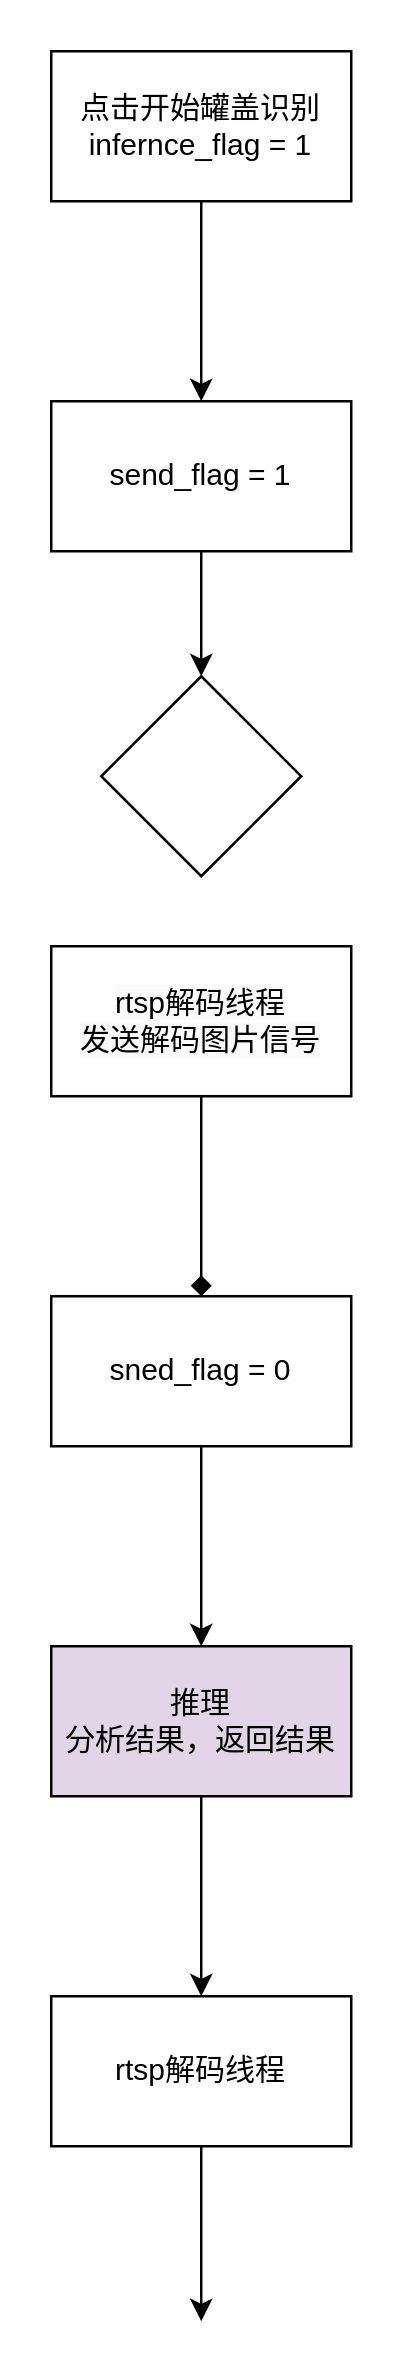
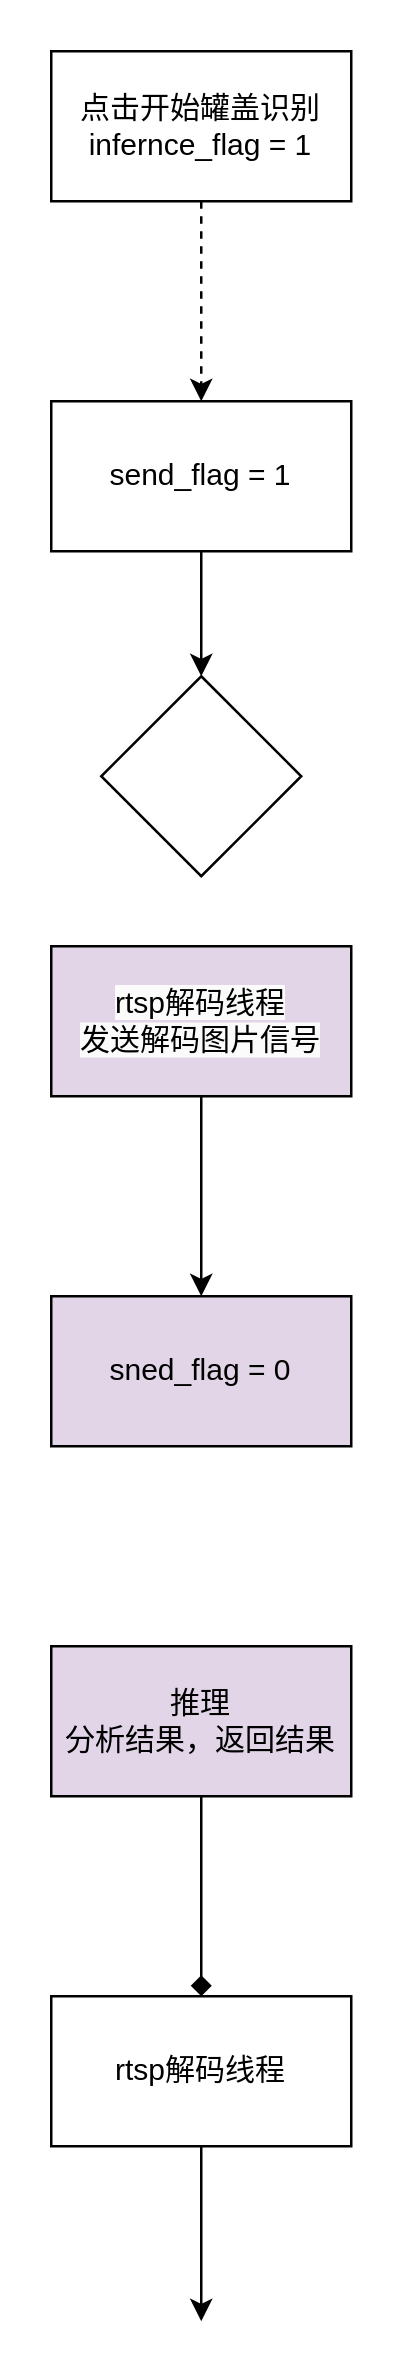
- <mxCell id="4" value="" style="edgeStyle=orthogonalEdgeStyle;rounded=0;orthogonalLoop=1;jettySize=auto;html=1;" edge="1" parent="1" source="5" target="3"><mxGeometry relative="1" as="geometry" /></mxCell>
+ <mxCell id="4" value="" style="edgeStyle=orthogonalEdgeStyle;rounded=0;orthogonalLoop=1;jettySize=auto;html=1;dashed=1;" edge="1" parent="1" source="5" target="3"><mxGeometry relative="1" as="geometry" /></mxCell>
- <mxCell id="7" value="&lt;span style=&quot;color: rgb(0, 0, 0); font-family: Helvetica; font-size: 12px; font-style: normal; font-variant-ligatures: normal; font-variant-caps: normal; font-weight: 400; letter-spacing: normal; orphans: 2; text-align: center; text-indent: 0px; text-transform: none; widows: 2; word-spacing: 0px; -webkit-text-stroke-width: 0px; white-space: normal; background-color: rgb(251, 251, 251); text-decoration-thickness: initial; text-decoration-style: initial; text-decoration-color: initial; display: inline !important; float: none;&quot;&gt;rtsp解码线程&lt;/span&gt;&lt;div style=&quot;forced-color-adjust: none; color: rgb(0, 0, 0); font-family: Helvetica; font-size: 12px; font-style: normal; font-variant-ligatures: normal; font-variant-caps: normal; font-weight: 400; letter-spacing: normal; orphans: 2; text-align: center; text-indent: 0px; text-transform: none; widows: 2; word-spacing: 0px; -webkit-text-stroke-width: 0px; white-space: normal; background-color: rgb(251, 251, 251); text-decoration-thickness: initial; text-decoration-style: initial; text-decoration-color: initial;&quot;&gt;发送解码图片信号&lt;/div&gt;" style="whiteSpace=wrap;html=1;rounded=0;" vertex="1" parent="1"><mxGeometry x="20" y="378" width="120" height="60" as="geometry" /></mxCell>
+ <mxCell id="7" value="&lt;span style=&quot;color: rgb(0, 0, 0); font-family: Helvetica; font-size: 12px; font-style: normal; font-variant-ligatures: normal; font-variant-caps: normal; font-weight: 400; letter-spacing: normal; orphans: 2; text-align: center; text-indent: 0px; text-transform: none; widows: 2; word-spacing: 0px; -webkit-text-stroke-width: 0px; white-space: normal; background-color: rgb(251, 251, 251); text-decoration-thickness: initial; text-decoration-style: initial; text-decoration-color: initial; display: inline !important; float: none;&quot;&gt;rtsp解码线程&lt;/span&gt;&lt;div style=&quot;forced-color-adjust: none; color: rgb(0, 0, 0); font-family: Helvetica; font-size: 12px; font-style: normal; font-variant-ligatures: normal; font-variant-caps: normal; font-weight: 400; letter-spacing: normal; orphans: 2; text-align: center; text-indent: 0px; text-transform: none; widows: 2; word-spacing: 0px; -webkit-text-stroke-width: 0px; white-space: normal; background-color: rgb(251, 251, 251); text-decoration-thickness: initial; text-decoration-style: initial; text-decoration-color: initial;&quot;&gt;发送解码图片信号&lt;/div&gt;" style="whiteSpace=wrap;html=1;rounded=0;fillColor=#e1d5e7;" vertex="1" parent="1"><mxGeometry x="20" y="378" width="120" height="60" as="geometry" /></mxCell>
- <mxCell id="6" value="" style="edgeStyle=orthogonalEdgeStyle;rounded=0;orthogonalLoop=1;jettySize=auto;html=1;endArrow=diamond;" edge="1" parent="1" source="7" target="9"><mxGeometry relative="1" as="geometry" /></mxCell>
+ <mxCell id="6" value="" style="edgeStyle=orthogonalEdgeStyle;rounded=0;orthogonalLoop=1;jettySize=auto;html=1;" edge="1" parent="1" source="7" target="9"><mxGeometry relative="1" as="geometry" /></mxCell>
- <mxCell id="9" value="sned_flag = 0" style="whiteSpace=wrap;html=1;rounded=0;" vertex="1" parent="1"><mxGeometry x="20" y="518" width="120" height="60" as="geometry" /></mxCell>
+ <mxCell id="9" value="sned_flag = 0" style="whiteSpace=wrap;html=1;rounded=0;fillColor=#e1d5e7;" vertex="1" parent="1"><mxGeometry x="20" y="518" width="120" height="60" as="geometry" /></mxCell>
- <mxCell id="8" value="" style="edgeStyle=orthogonalEdgeStyle;rounded=0;orthogonalLoop=1;jettySize=auto;html=1;" edge="1" parent="1" source="9" target="11"><mxGeometry relative="1" as="geometry" /></mxCell>
- <mxCell id="10" value="" style="edgeStyle=orthogonalEdgeStyle;rounded=0;orthogonalLoop=1;jettySize=auto;html=1;" edge="1" parent="1" source="11" target="13"><mxGeometry relative="1" as="geometry" /></mxCell>
+ <mxCell id="10" value="" style="edgeStyle=orthogonalEdgeStyle;rounded=0;orthogonalLoop=1;jettySize=auto;html=1;endArrow=diamond;" edge="1" parent="1" source="11" target="13"><mxGeometry relative="1" as="geometry" /></mxCell>
